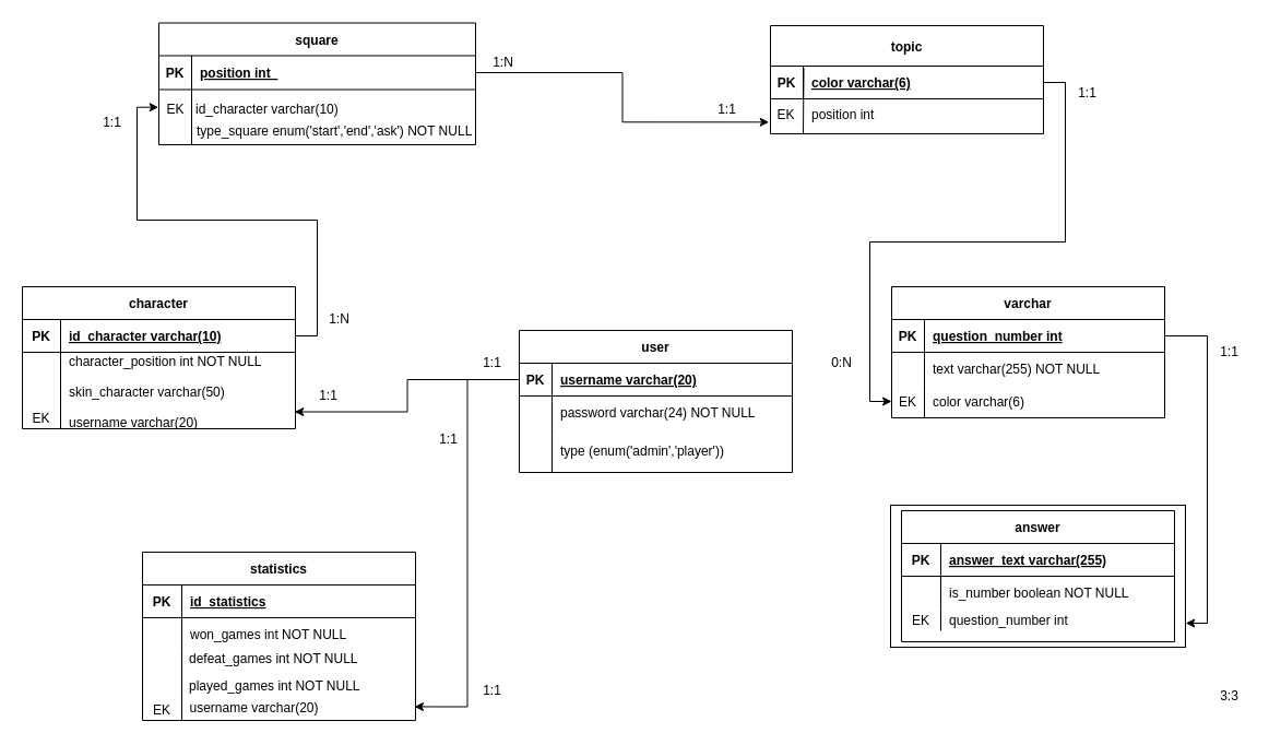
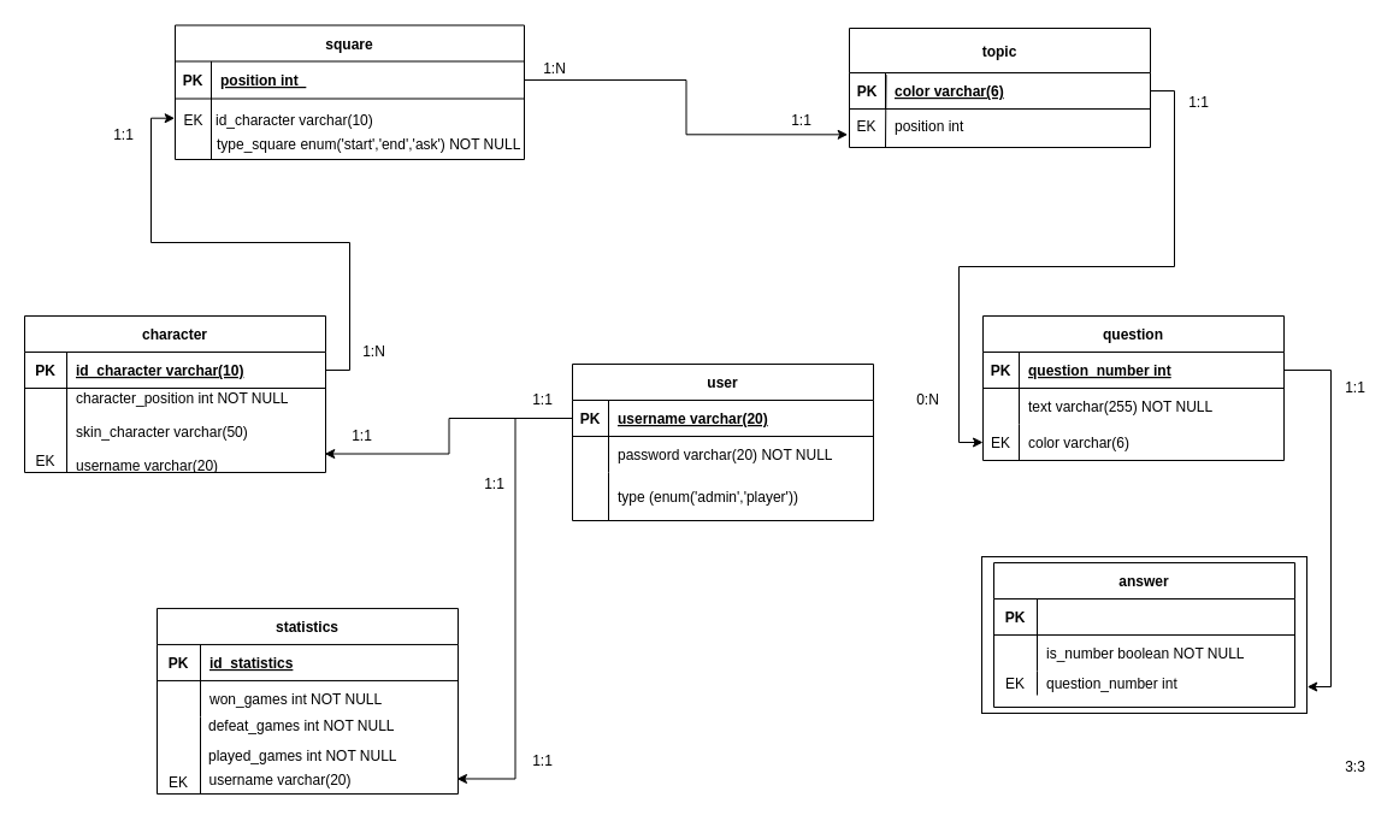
- <mxCell id="28" value="varchar" style="shape=table;startSize=30;container=1;collapsible=1;childLayout=tableLayout;fixedRows=1;rowLines=0;fontStyle=1;align=center;resizeLast=1;" parent="1" vertex="1"><mxGeometry x="816" y="262" width="250" height="120" as="geometry"><mxRectangle x="670" y="430" width="80" height="30" as="alternateBounds" /></mxGeometry></mxCell>
+ <mxCell id="28" value="question" style="shape=table;startSize=30;container=1;collapsible=1;childLayout=tableLayout;fixedRows=1;rowLines=0;fontStyle=1;align=center;resizeLast=1;" parent="1" vertex="1"><mxGeometry x="816" y="262" width="250" height="120" as="geometry"><mxRectangle x="670" y="430" width="80" height="30" as="alternateBounds" /></mxGeometry></mxCell>
- <mxCell id="24" value="password varchar(24) NOT NULL" style="shape=partialRectangle;overflow=hidden;connectable=0;fillColor=none;top=0;left=0;bottom=0;right=0;align=left;spacingLeft=6;" parent="22" vertex="1"><mxGeometry x="30" width="220" height="30" as="geometry"><mxRectangle width="220" height="30" as="alternateBounds" /></mxGeometry></mxCell>
+ <mxCell id="24" value="password varchar(20) NOT NULL" style="shape=partialRectangle;overflow=hidden;connectable=0;fillColor=none;top=0;left=0;bottom=0;right=0;align=left;spacingLeft=6;" parent="22" vertex="1"><mxGeometry x="30" width="220" height="30" as="geometry"><mxRectangle width="220" height="30" as="alternateBounds" /></mxGeometry></mxCell>
- <mxCell id="43" value="answer_text varchar(255)" style="shape=partialRectangle;overflow=hidden;connectable=0;fillColor=none;top=0;left=0;bottom=0;right=0;align=left;spacingLeft=6;fontStyle=5;" parent="41" vertex="1"><mxGeometry x="36" width="214" height="30" as="geometry"><mxRectangle width="214" height="30" as="alternateBounds" /></mxGeometry></mxCell>
